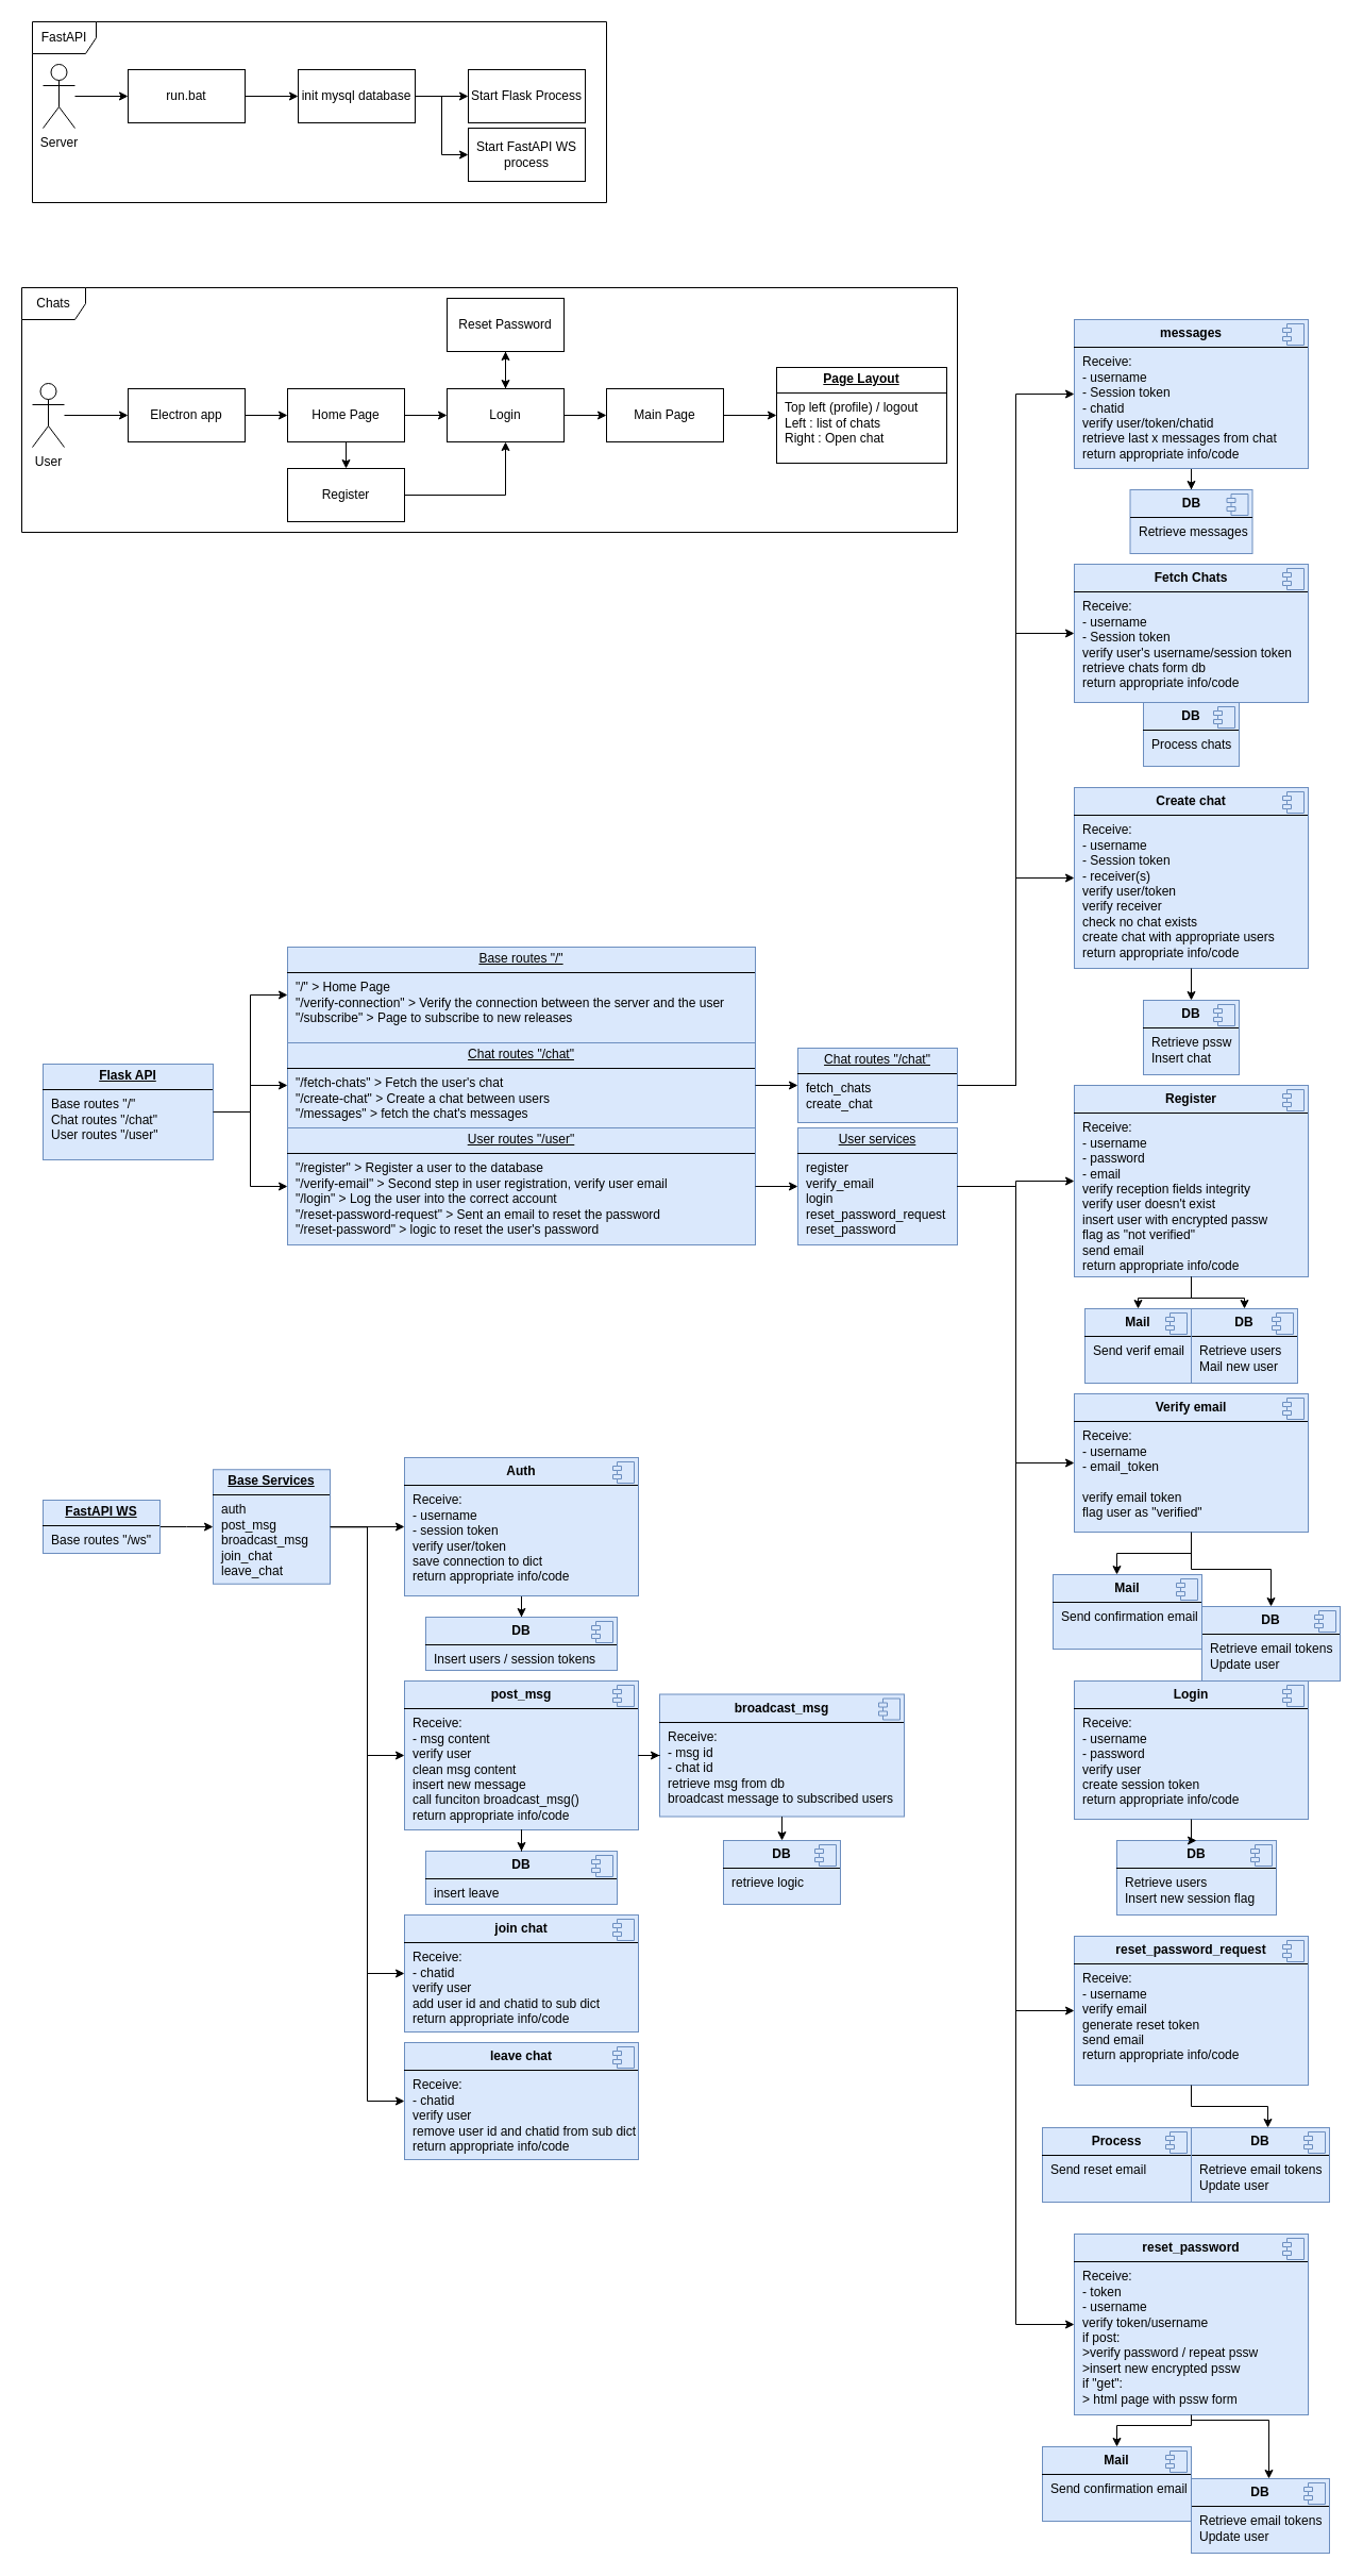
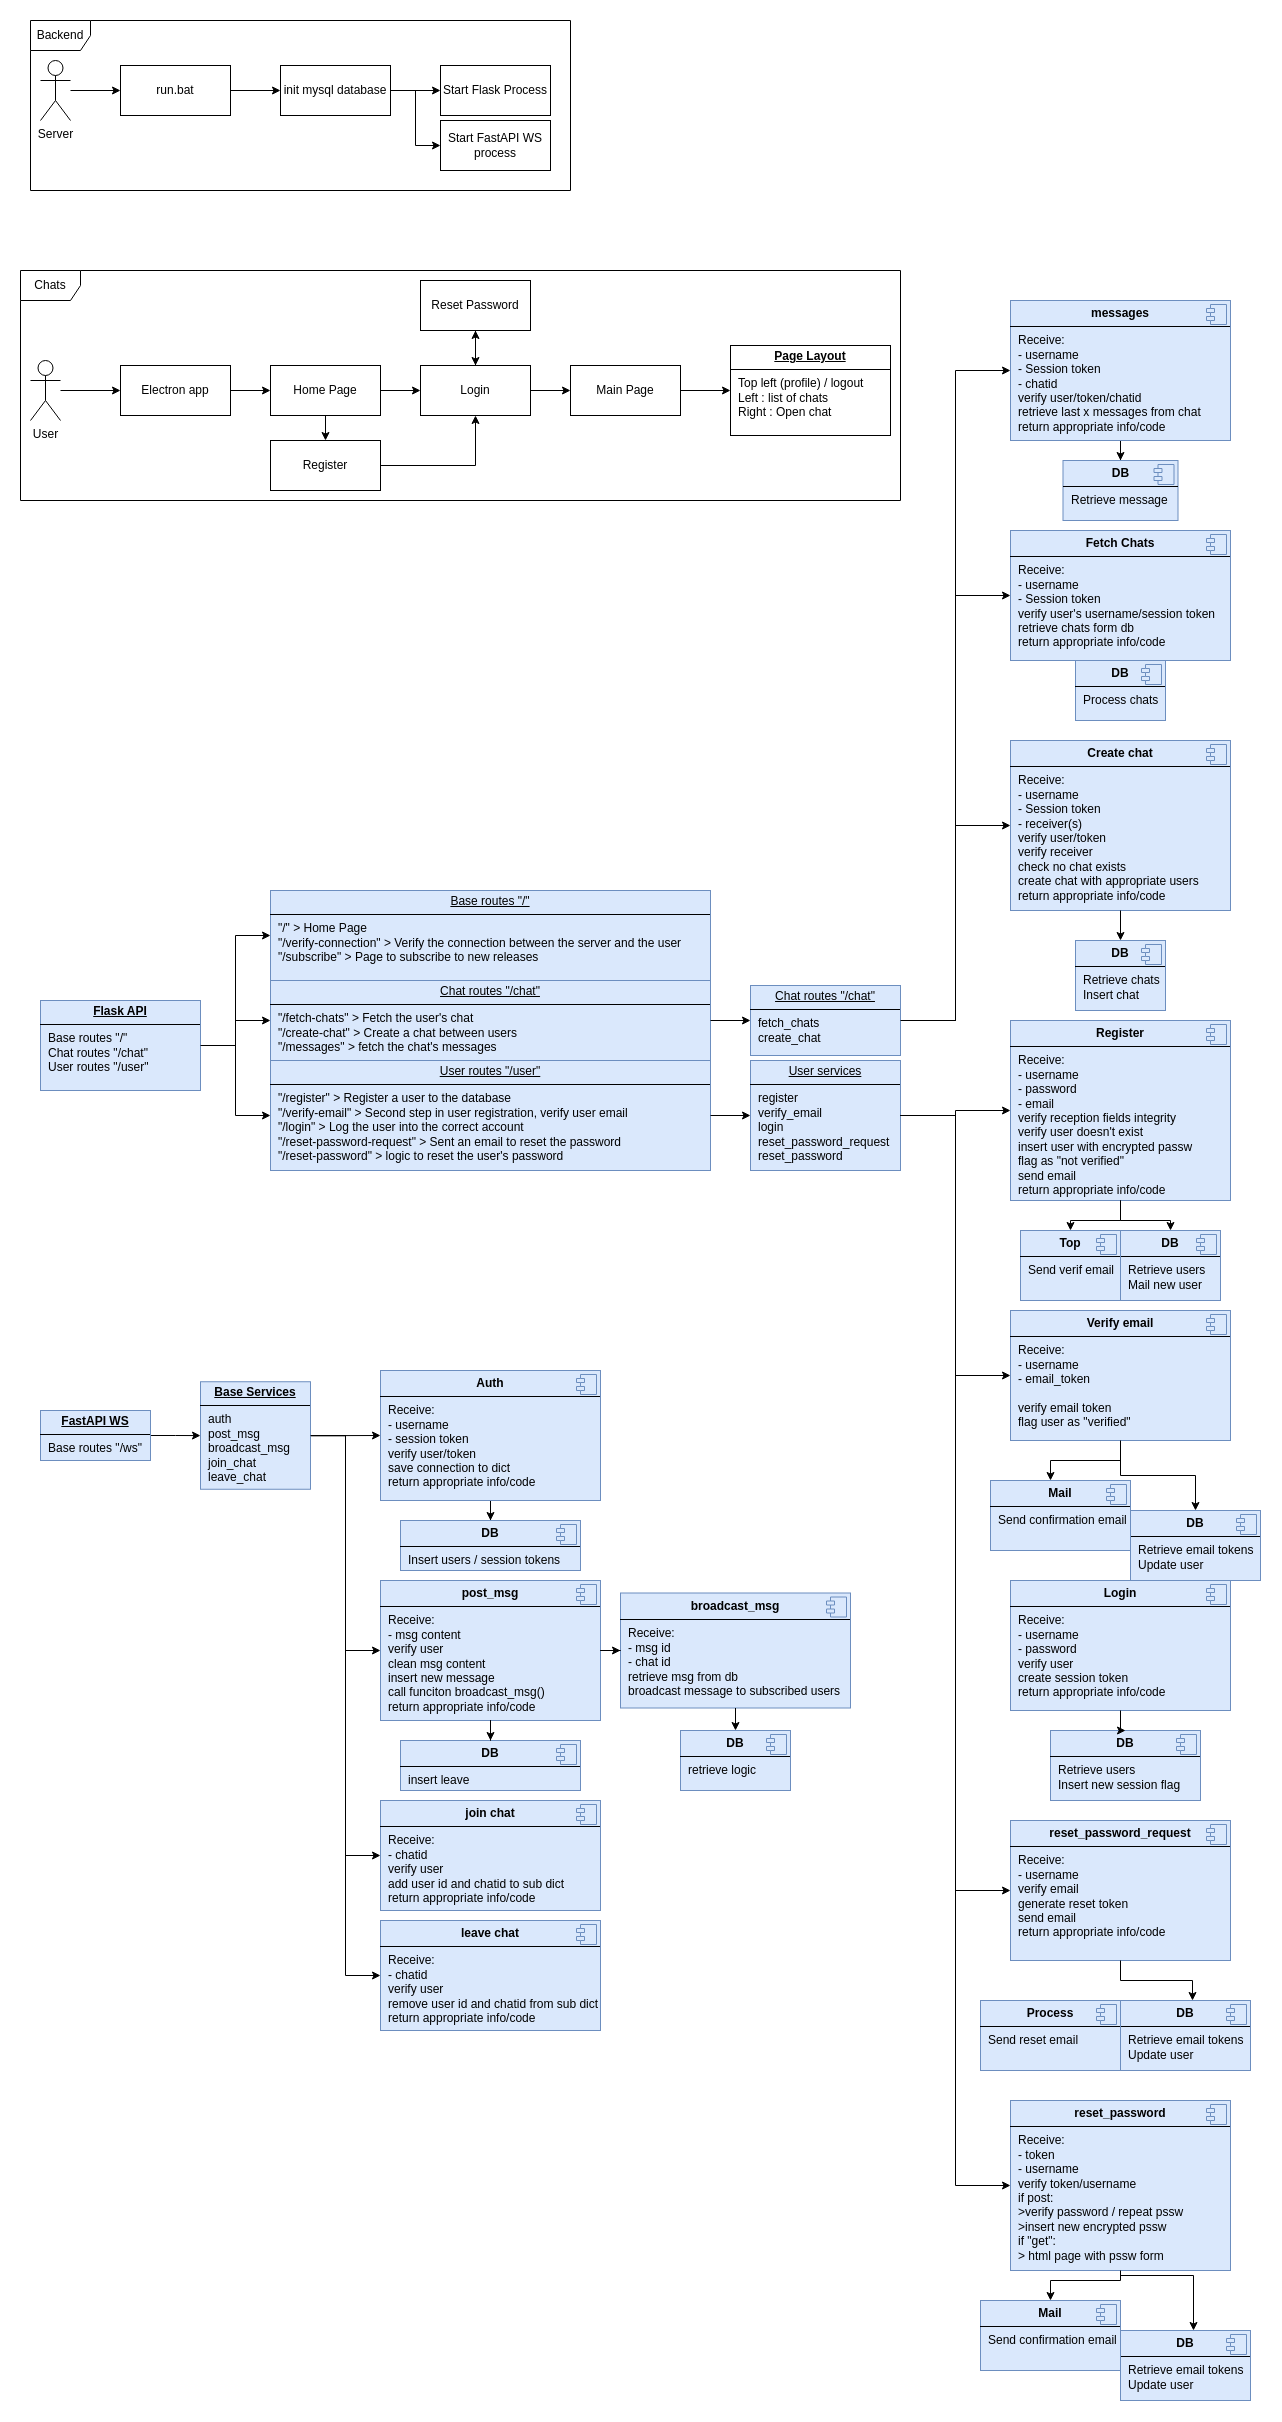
- <mxCell id="28" value="FastAPI" style="shape=umlFrame;whiteSpace=wrap;html=1;pointerEvents=0;" parent="1" vertex="1"><mxGeometry x="30" y="20" width="540" height="170" as="geometry" /></mxCell>
+ <mxCell id="28" value="Backend" style="shape=umlFrame;whiteSpace=wrap;html=1;pointerEvents=0;" parent="1" vertex="1"><mxGeometry x="30" y="20" width="540" height="170" as="geometry" /></mxCell>
- <mxCell id="50" value="&lt;p style=&quot;margin:0px;margin-top:6px;text-align:center;&quot;&gt;&lt;b&gt;DB&lt;/b&gt;&lt;/p&gt;&lt;hr size=&quot;1&quot; style=&quot;border-style:solid;&quot;&gt;&lt;p style=&quot;margin:0px;margin-left:8px;&quot;&gt;Retrieve messages&lt;/p&gt;&lt;p style=&quot;margin:0px;margin-left:8px;&quot;&gt;&lt;br&gt;&lt;/p&gt;&lt;p style=&quot;margin:0px;margin-left:8px;&quot;&gt;&lt;br&gt;&lt;/p&gt;" style="align=left;overflow=fill;html=1;dropTarget=0;whiteSpace=wrap;fillColor=#dae8fc;strokeColor=#6c8ebf;flipH=0;flipV=0;" vertex="1" parent="1"><mxGeometry x="1062.5" y="460" width="115" height="60" as="geometry" /></mxCell>
+ <mxCell id="50" value="&lt;p style=&quot;margin:0px;margin-top:6px;text-align:center;&quot;&gt;&lt;b&gt;DB&lt;/b&gt;&lt;/p&gt;&lt;hr size=&quot;1&quot; style=&quot;border-style:solid;&quot;&gt;&lt;p style=&quot;margin:0px;margin-left:8px;&quot;&gt;Retrieve message&lt;/p&gt;&lt;p style=&quot;margin:0px;margin-left:8px;&quot;&gt;&lt;br&gt;&lt;/p&gt;&lt;p style=&quot;margin:0px;margin-left:8px;&quot;&gt;&lt;br&gt;&lt;/p&gt;" style="align=left;overflow=fill;html=1;dropTarget=0;whiteSpace=wrap;fillColor=#dae8fc;strokeColor=#6c8ebf;flipH=0;flipV=0;" vertex="1" parent="1"><mxGeometry x="1062.5" y="460" width="115" height="60" as="geometry" /></mxCell>
- <mxCell id="62" value="&lt;p style=&quot;margin:0px;margin-top:6px;text-align:center;&quot;&gt;&lt;b&gt;DB&lt;/b&gt;&lt;/p&gt;&lt;hr size=&quot;1&quot; style=&quot;border-style:solid;&quot;&gt;&lt;p style=&quot;margin:0px;margin-left:8px;&quot;&gt;Retrieve pssw&lt;/p&gt;&lt;p style=&quot;margin:0px;margin-left:8px;&quot;&gt;Insert chat&lt;/p&gt;&lt;p style=&quot;margin:0px;margin-left:8px;&quot;&gt;&lt;br&gt;&lt;/p&gt;&lt;p style=&quot;margin:0px;margin-left:8px;&quot;&gt;&lt;br&gt;&lt;/p&gt;" style="align=left;overflow=fill;html=1;dropTarget=0;whiteSpace=wrap;fillColor=#dae8fc;strokeColor=#6c8ebf;flipH=0;flipV=0;" parent="1" vertex="1"><mxGeometry x="1075" y="940" width="90" height="70.0" as="geometry" /></mxCell>
+ <mxCell id="62" value="&lt;p style=&quot;margin:0px;margin-top:6px;text-align:center;&quot;&gt;&lt;b&gt;DB&lt;/b&gt;&lt;/p&gt;&lt;hr size=&quot;1&quot; style=&quot;border-style:solid;&quot;&gt;&lt;p style=&quot;margin:0px;margin-left:8px;&quot;&gt;Retrieve chats&lt;/p&gt;&lt;p style=&quot;margin:0px;margin-left:8px;&quot;&gt;Insert chat&lt;/p&gt;&lt;p style=&quot;margin:0px;margin-left:8px;&quot;&gt;&lt;br&gt;&lt;/p&gt;&lt;p style=&quot;margin:0px;margin-left:8px;&quot;&gt;&lt;br&gt;&lt;/p&gt;" style="align=left;overflow=fill;html=1;dropTarget=0;whiteSpace=wrap;fillColor=#dae8fc;strokeColor=#6c8ebf;flipH=0;flipV=0;" parent="1" vertex="1"><mxGeometry x="1075" y="940" width="90" height="70.0" as="geometry" /></mxCell>
- <mxCell id="68" value="&lt;p style=&quot;margin:0px;margin-top:6px;text-align:center;&quot;&gt;&lt;b&gt;Mail&lt;/b&gt;&lt;/p&gt;&lt;hr size=&quot;1&quot; style=&quot;border-style:solid;&quot;&gt;&lt;p style=&quot;margin:0px;margin-left:8px;&quot;&gt;Send verif email&lt;/p&gt;" style="align=left;overflow=fill;html=1;dropTarget=0;whiteSpace=wrap;fillColor=#dae8fc;strokeColor=#6c8ebf;flipH=0;flipV=0;" parent="1" vertex="1"><mxGeometry x="1020" y="1230" width="100" height="70.0" as="geometry" /></mxCell>
+ <mxCell id="68" value="&lt;p style=&quot;margin:0px;margin-top:6px;text-align:center;&quot;&gt;&lt;b&gt;Top&lt;/b&gt;&lt;/p&gt;&lt;hr size=&quot;1&quot; style=&quot;border-style:solid;&quot;&gt;&lt;p style=&quot;margin:0px;margin-left:8px;&quot;&gt;Send verif email&lt;/p&gt;" style="align=left;overflow=fill;html=1;dropTarget=0;whiteSpace=wrap;fillColor=#dae8fc;strokeColor=#6c8ebf;flipH=0;flipV=0;" parent="1" vertex="1"><mxGeometry x="1020" y="1230" width="100" height="70.0" as="geometry" /></mxCell>
